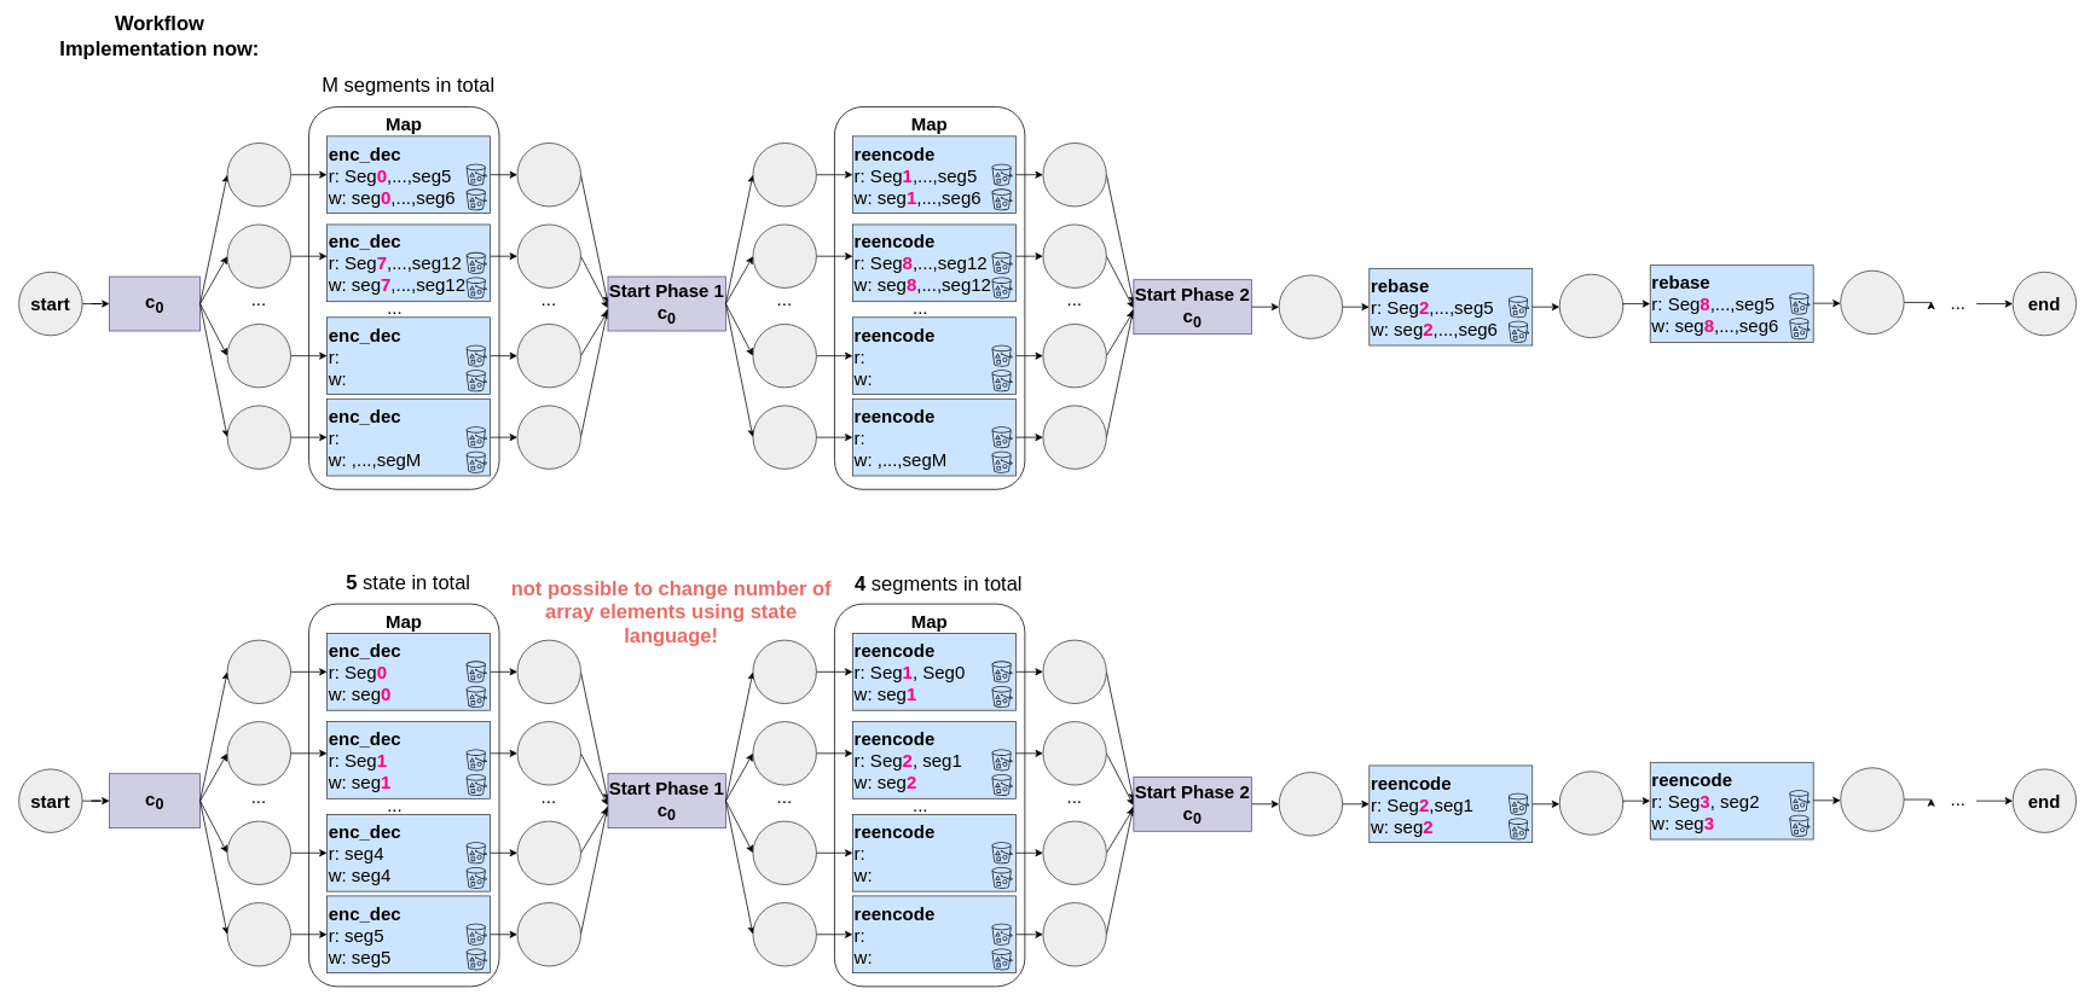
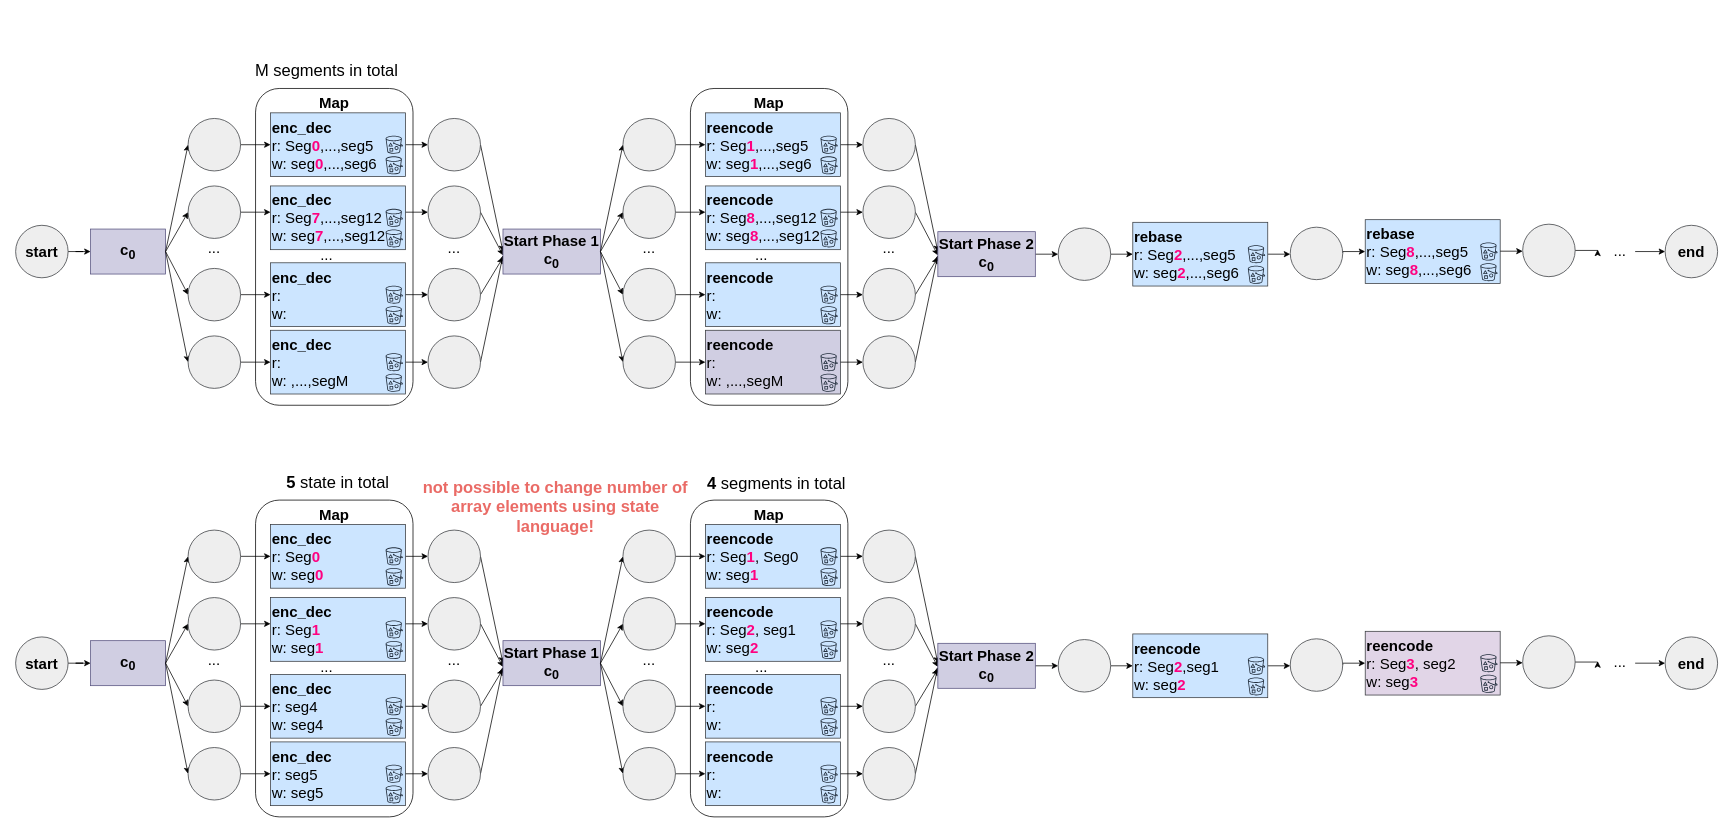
- <mxCell id="106" value="Workflow Implementation now:" style="text;html=1;strokeColor=none;fillColor=none;align=center;verticalAlign=middle;whiteSpace=wrap;rounded=0;fontSize=22;fontStyle=1" vertex="1" parent="1"><mxGeometry x="52.5" y="20" width="245" height="40" as="geometry" /></mxCell>
- <mxCell id="48" value="M segments in total" style="text;html=1;strokeColor=none;fillColor=none;align=center;verticalAlign=middle;whiteSpace=wrap;rounded=0;fontSize=22;" vertex="1" parent="1"><mxGeometry x="330" y="80" width="240" height="30" as="geometry" /></mxCell>
+ <mxCell id="48" value="M segments in total" style="text;html=1;strokeColor=none;fillColor=none;align=center;verticalAlign=middle;whiteSpace=wrap;rounded=0;fontSize=22;" vertex="1" parent="1"><mxGeometry x="315" y="80" width="240" height="30" as="geometry" /></mxCell>
- <mxCell id="86" value="&lt;b&gt;reencode&lt;br&gt;&lt;/b&gt;r:&amp;nbsp;&lt;br&gt;w: ,...,segM" style="rounded=0;whiteSpace=wrap;html=1;fontSize=20;align=left;fillColor=#cce5ff;strokeColor=#36393d;" vertex="1" parent="1"><mxGeometry x="940" y="440" width="180" height="85" as="geometry" /></mxCell>
+ <mxCell id="86" value="&lt;b&gt;reencode&lt;br&gt;&lt;/b&gt;r:&amp;nbsp;&lt;br&gt;w: ,...,segM" style="rounded=0;whiteSpace=wrap;html=1;fontSize=20;align=left;fillColor=#d0cee2;strokeColor=#36393d;" vertex="1" parent="1"><mxGeometry x="940" y="440" width="180" height="85" as="geometry" /></mxCell>
- <mxCell id="204" value="&lt;b&gt;reencode&lt;br&gt;&lt;/b&gt;r: Seg&lt;b style=&quot;color: rgb(255 , 0 , 128)&quot;&gt;3&lt;/b&gt;, seg2&lt;br&gt;w: seg&lt;font color=&quot;#ff0080&quot;&gt;&lt;b&gt;3&lt;/b&gt;&lt;/font&gt;" style="rounded=0;whiteSpace=wrap;html=1;fontSize=20;align=left;fillColor=#cce5ff;strokeColor=#36393d;" vertex="1" parent="1"><mxGeometry x="1820" y="841.5" width="180" height="85" as="geometry" /></mxCell>
+ <mxCell id="204" value="&lt;b&gt;reencode&lt;br&gt;&lt;/b&gt;r: Seg&lt;b style=&quot;color: rgb(255 , 0 , 128)&quot;&gt;3&lt;/b&gt;, seg2&lt;br&gt;w: seg&lt;font color=&quot;#ff0080&quot;&gt;&lt;b&gt;3&lt;/b&gt;&lt;/font&gt;" style="rounded=0;whiteSpace=wrap;html=1;fontSize=20;align=left;fillColor=#e1d5e7;strokeColor=#36393d;" vertex="1" parent="1"><mxGeometry x="1820" y="841.5" width="180" height="85" as="geometry" /></mxCell>
